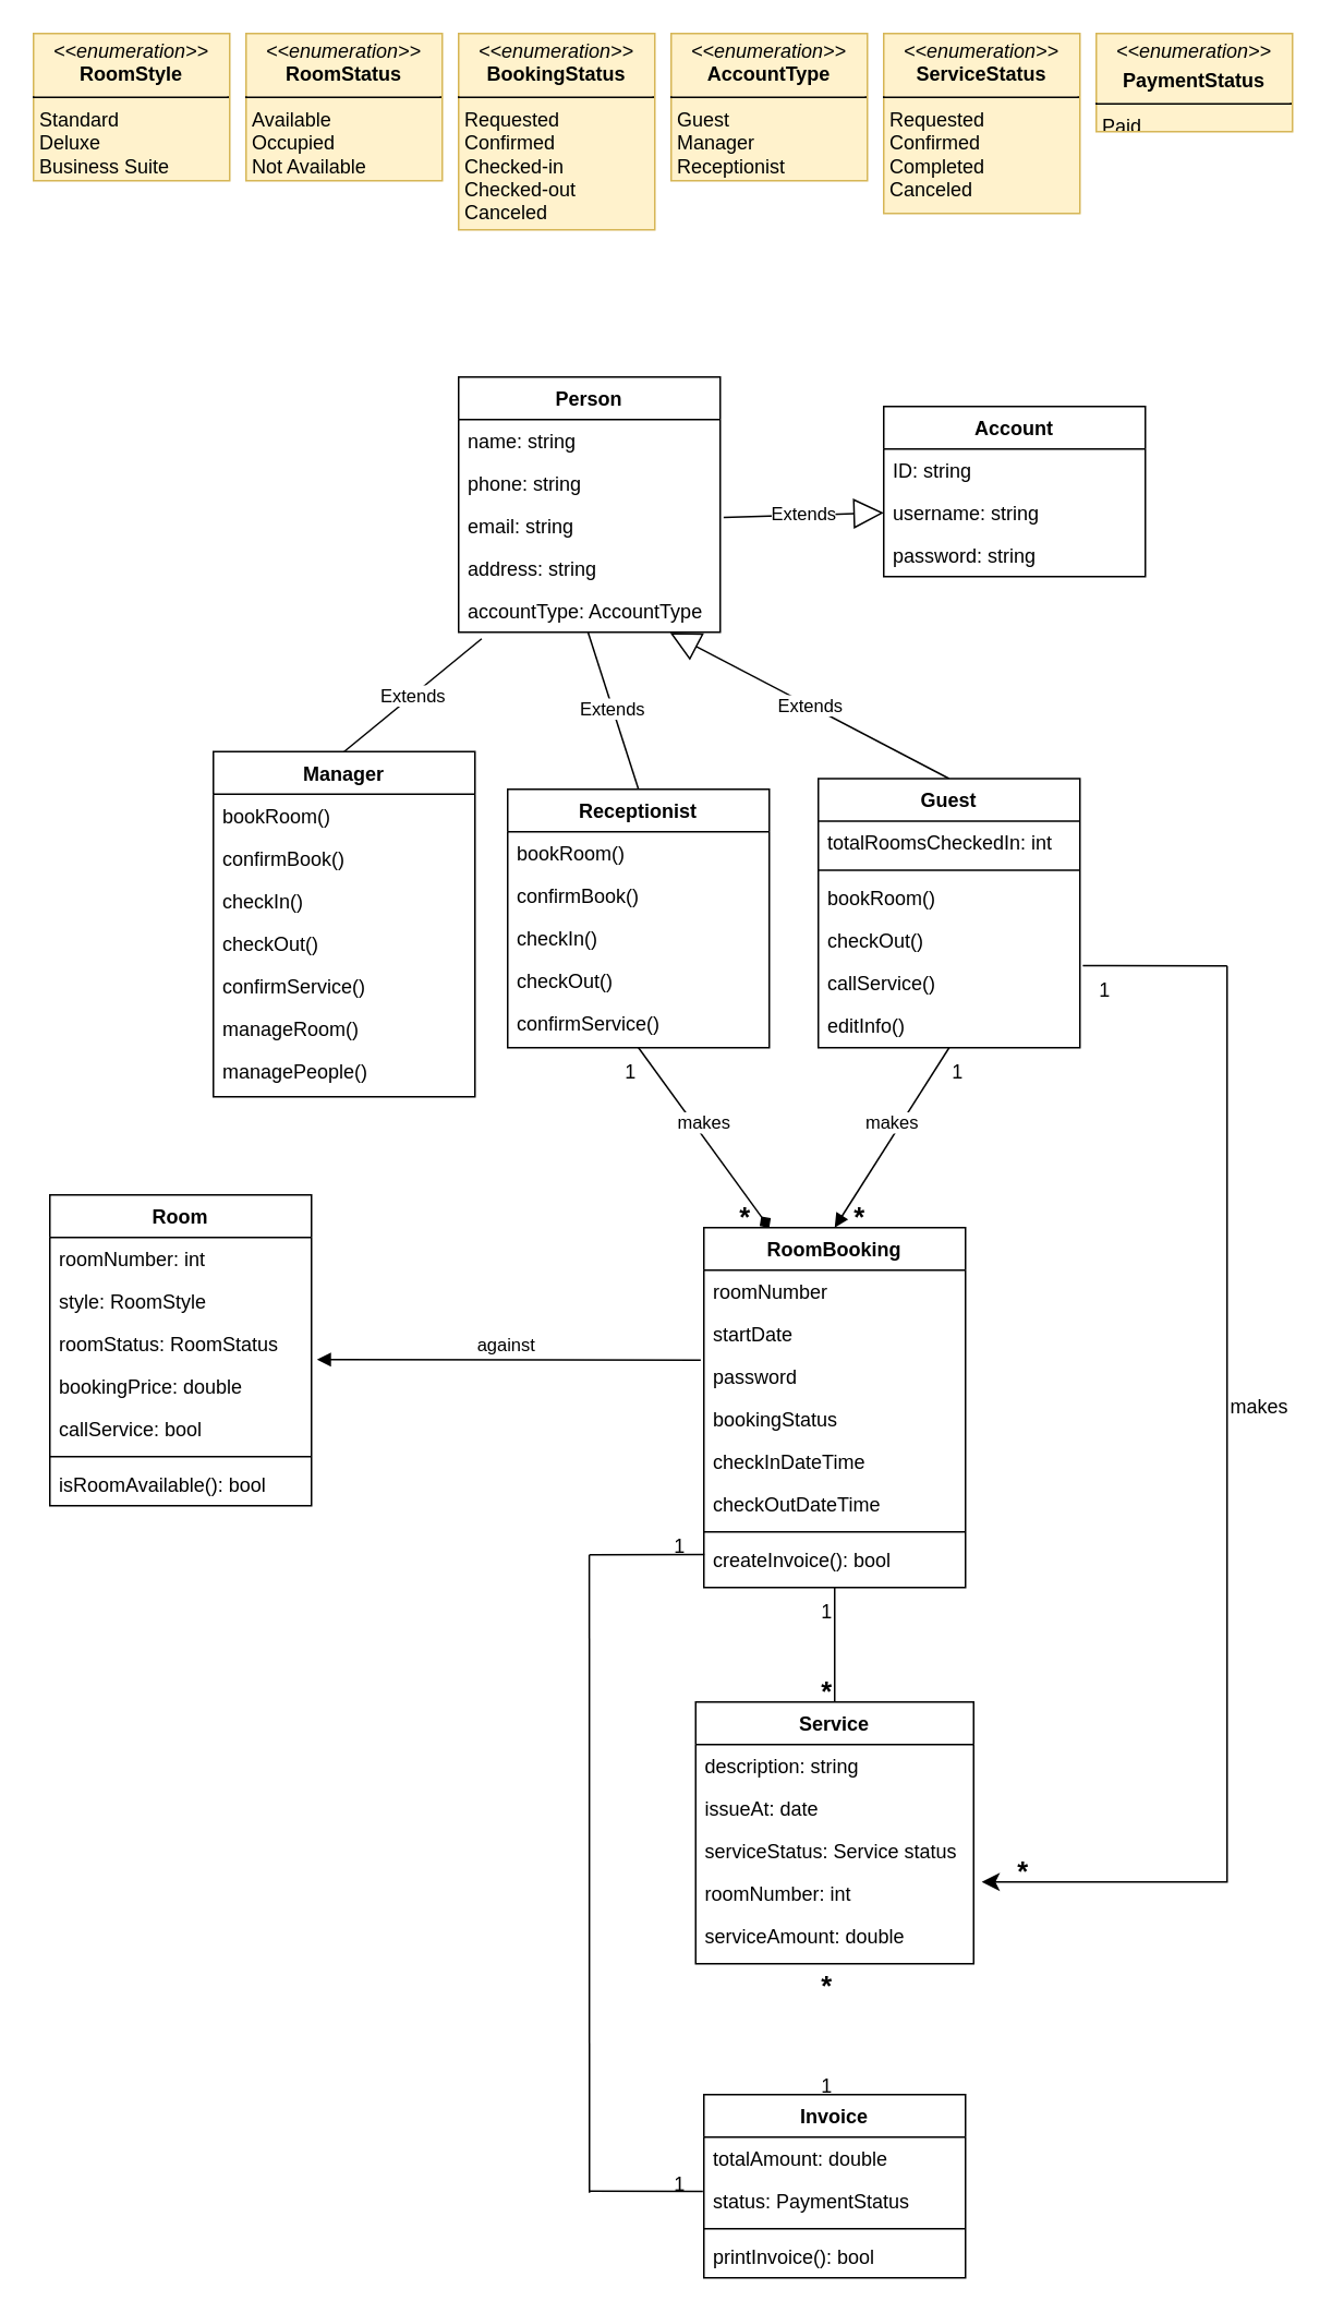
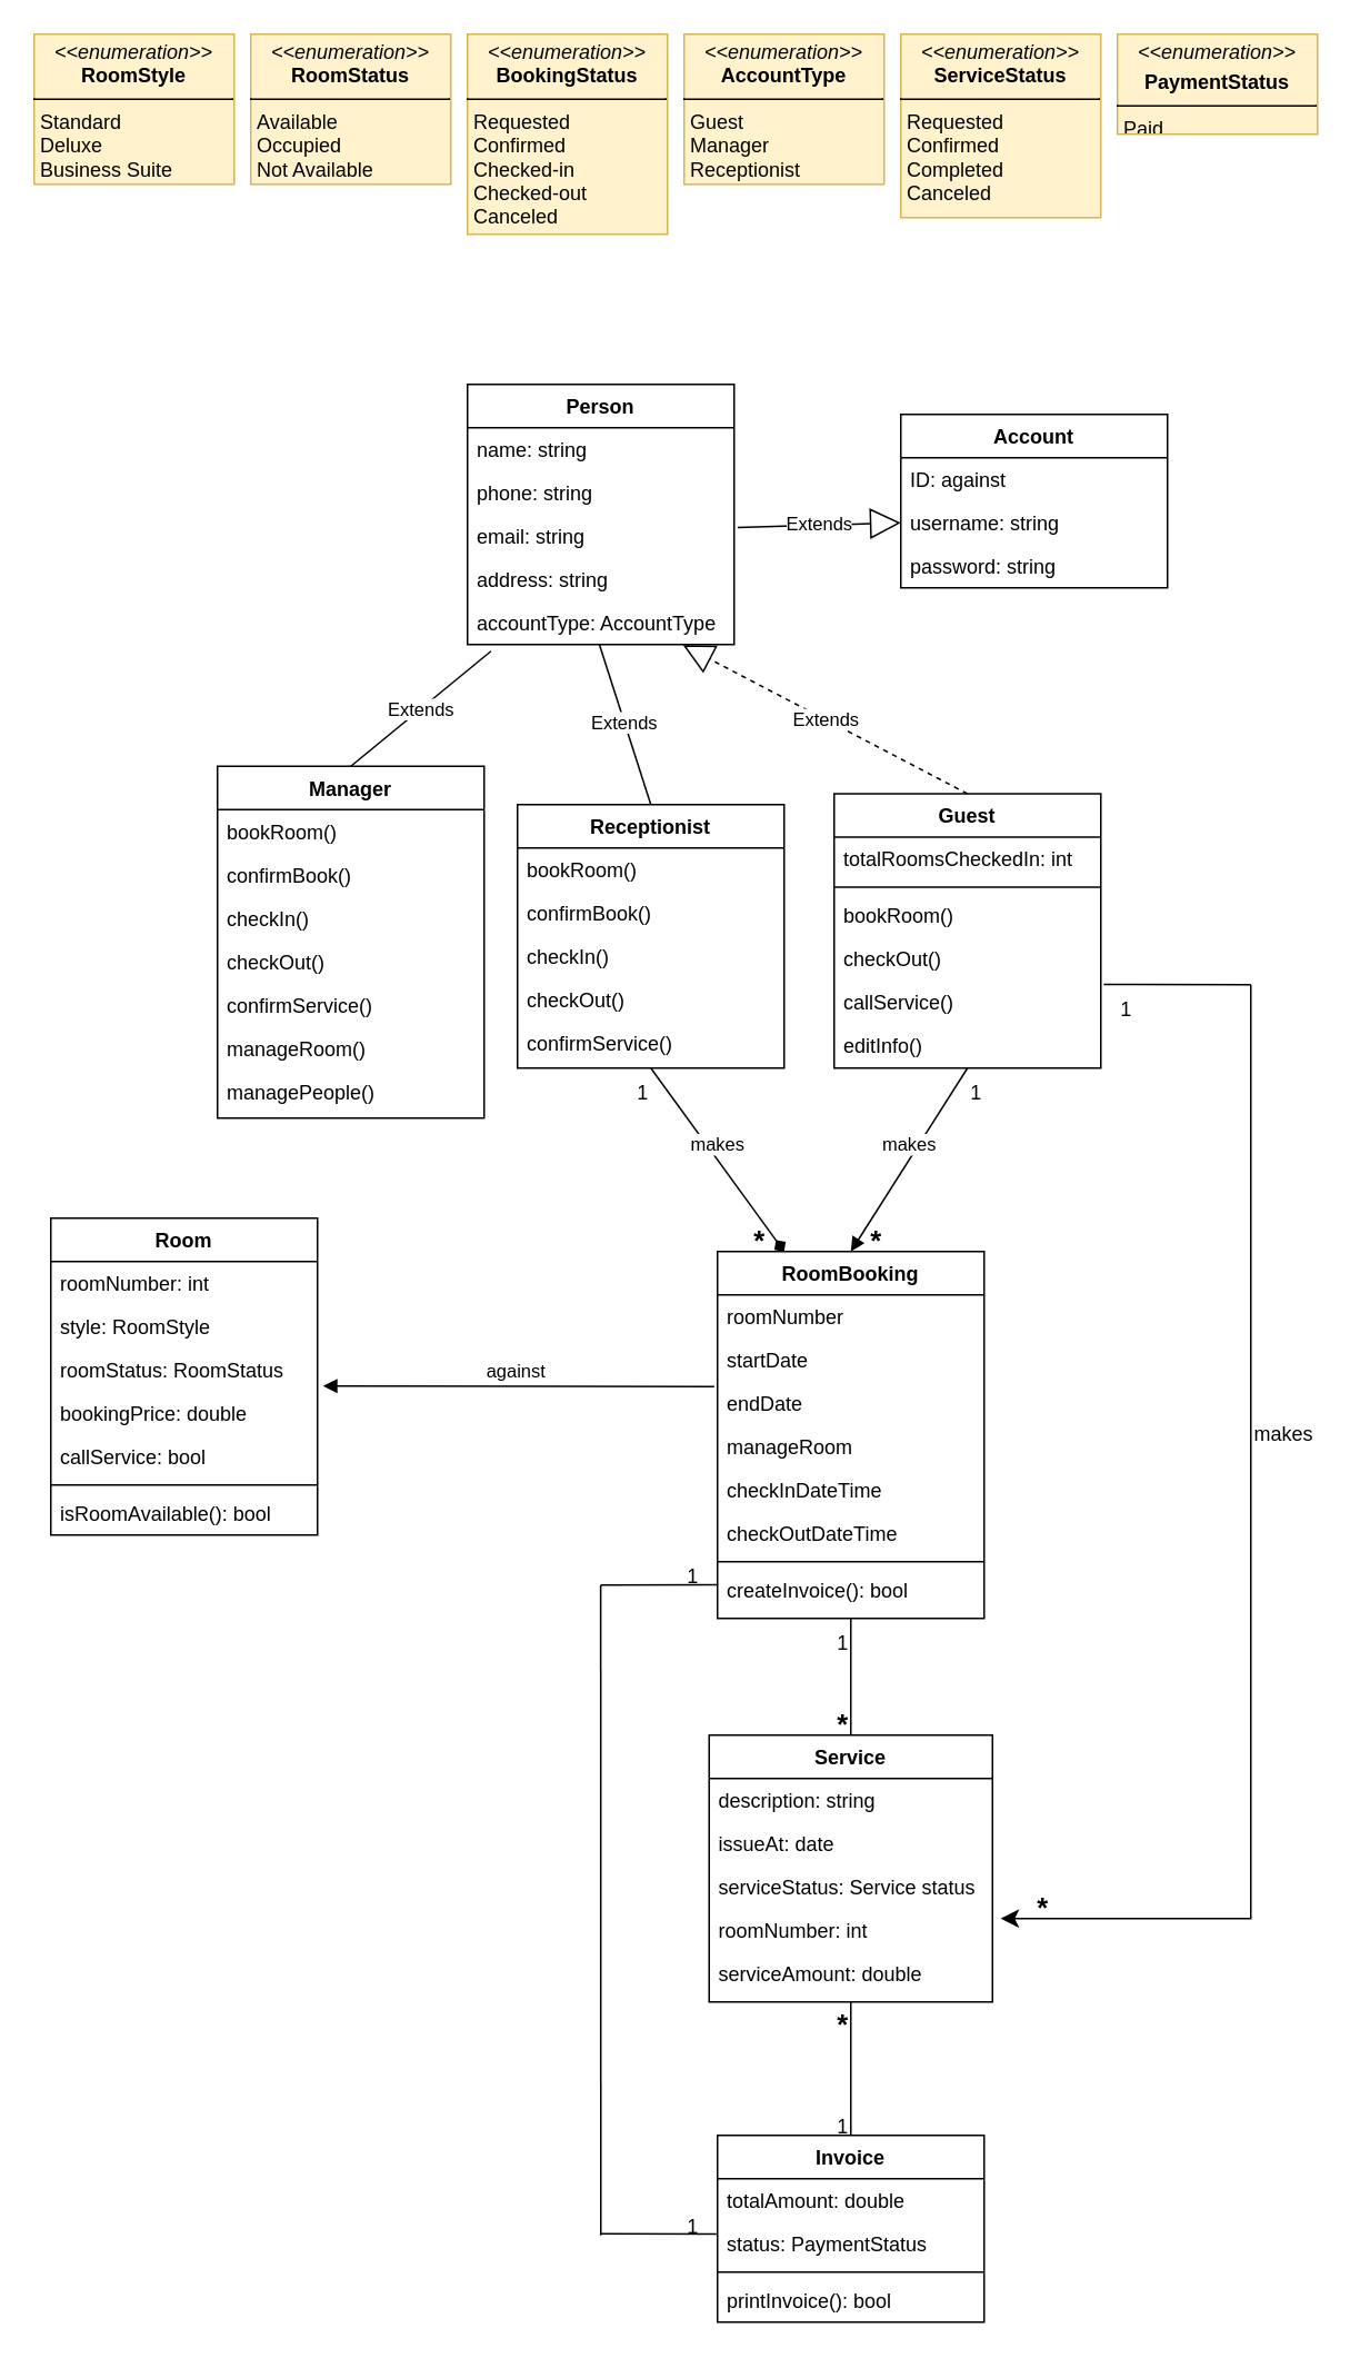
- <mxCell id="91" value="ID: string" style="text;align=left;verticalAlign=top;spacingLeft=4;spacingRight=4;overflow=hidden;rotatable=0;points=[[0,0.5],[1,0.5]];portConstraint=eastwest;fontStyle=0" parent="90" vertex="1"><mxGeometry y="26" width="160" height="26" as="geometry" /></mxCell>
+ <mxCell id="91" value="ID: against" style="text;align=left;verticalAlign=top;spacingLeft=4;spacingRight=4;overflow=hidden;rotatable=0;points=[[0,0.5],[1,0.5]];portConstraint=eastwest;fontStyle=0" parent="90" vertex="1"><mxGeometry y="26" width="160" height="26" as="geometry" /></mxCell>
- <mxCell id="9" value="Extends" style="endArrow=block;endSize=16;endFill=0;html=1;rounded=0;entryX=0.808;entryY=1.013;entryDx=0;entryDy=0;entryPerimeter=0;exitX=0.5;exitY=0;exitDx=0;exitDy=0;" parent="1" source="17" target="7" edge="1"><mxGeometry width="160" relative="1" as="geometry"><mxPoint x="380" y="480" as="sourcePoint" /><mxPoint x="377" y="400" as="targetPoint" /></mxGeometry></mxCell>
+ <mxCell id="9" value="Extends" style="endArrow=block;endSize=16;endFill=0;html=1;rounded=0;entryX=0.808;entryY=1.013;entryDx=0;entryDy=0;entryPerimeter=0;exitX=0.5;exitY=0;exitDx=0;exitDy=0;dashed=1;" parent="1" source="17" target="7" edge="1"><mxGeometry width="160" relative="1" as="geometry"><mxPoint x="380" y="480" as="sourcePoint" /><mxPoint x="377" y="400" as="targetPoint" /></mxGeometry></mxCell>
- <mxCell id="40" value="password" style="text;align=left;verticalAlign=top;spacingLeft=4;spacingRight=4;overflow=hidden;rotatable=0;points=[[0,0.5],[1,0.5]];portConstraint=eastwest;rounded=0;shadow=0;html=0;" parent="37" vertex="1"><mxGeometry y="78" width="160" height="26" as="geometry" /></mxCell>
+ <mxCell id="40" value="endDate" style="text;align=left;verticalAlign=top;spacingLeft=4;spacingRight=4;overflow=hidden;rotatable=0;points=[[0,0.5],[1,0.5]];portConstraint=eastwest;rounded=0;shadow=0;html=0;" parent="37" vertex="1"><mxGeometry y="78" width="160" height="26" as="geometry" /></mxCell>
- <mxCell id="41" value="bookingStatus" style="text;align=left;verticalAlign=top;spacingLeft=4;spacingRight=4;overflow=hidden;rotatable=0;points=[[0,0.5],[1,0.5]];portConstraint=eastwest;rounded=0;shadow=0;html=0;" parent="37" vertex="1"><mxGeometry y="104" width="160" height="26" as="geometry" /></mxCell>
+ <mxCell id="41" value="manageRoom" style="text;align=left;verticalAlign=top;spacingLeft=4;spacingRight=4;overflow=hidden;rotatable=0;points=[[0,0.5],[1,0.5]];portConstraint=eastwest;rounded=0;shadow=0;html=0;" parent="37" vertex="1"><mxGeometry y="104" width="160" height="26" as="geometry" /></mxCell>
+ <mxCell id="82" value="" style="endArrow=none;html=1;rounded=0;entryX=0.5;entryY=1;entryDx=0;entryDy=0;exitX=0.5;exitY=0;exitDx=0;exitDy=0;" parent="1" source="61" target="71" edge="1"><mxGeometry width="50" height="50" relative="1" as="geometry"><mxPoint x="660" y="1200" as="sourcePoint" /><mxPoint x="660" y="1130" as="targetPoint" /></mxGeometry></mxCell>
